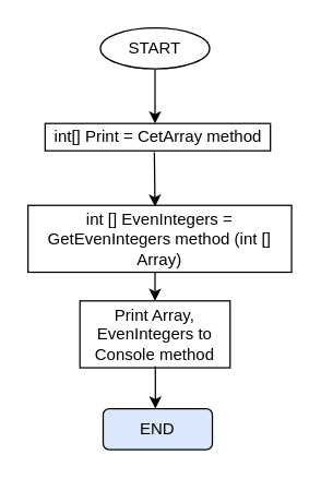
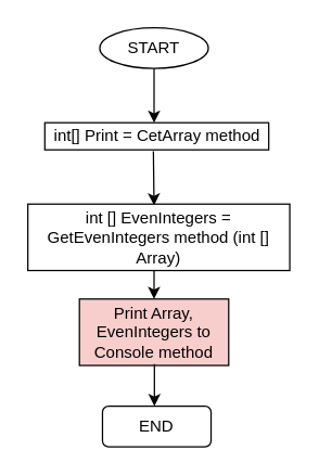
- <mxCell id="7" value="Print Array, EvenIntegers to Console method" style="rounded=0;whiteSpace=wrap;html=1;" parent="1" vertex="1"><mxGeometry x="58" y="220" width="110" height="49" as="geometry" /></mxCell>
+ <mxCell id="7" value="Print Array, EvenIntegers to Console method" style="rounded=0;whiteSpace=wrap;html=1;fillColor=#f8cecc;" parent="1" vertex="1"><mxGeometry x="58" y="220" width="110" height="49" as="geometry" /></mxCell>
- <mxCell id="9" value="END" style="rounded=1;whiteSpace=wrap;html=1;fillColor=#dae8fc;" parent="1" vertex="1"><mxGeometry x="75" y="299" width="80" height="30" as="geometry" /></mxCell>
+ <mxCell id="9" value="END" style="rounded=1;whiteSpace=wrap;html=1;" parent="1" vertex="1"><mxGeometry x="75" y="299" width="80" height="30" as="geometry" /></mxCell>
